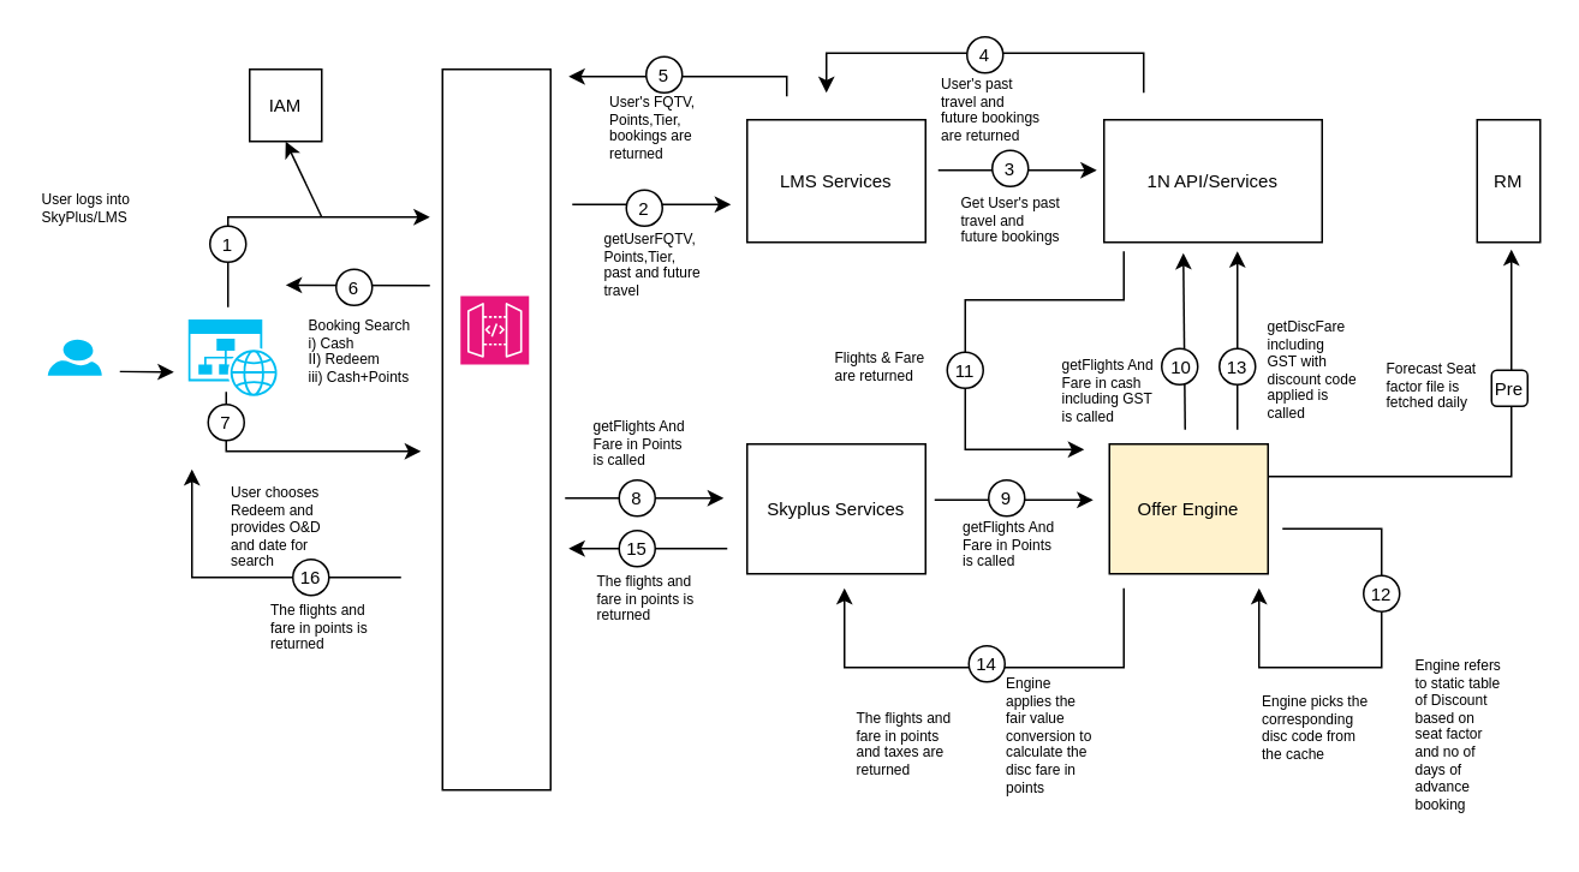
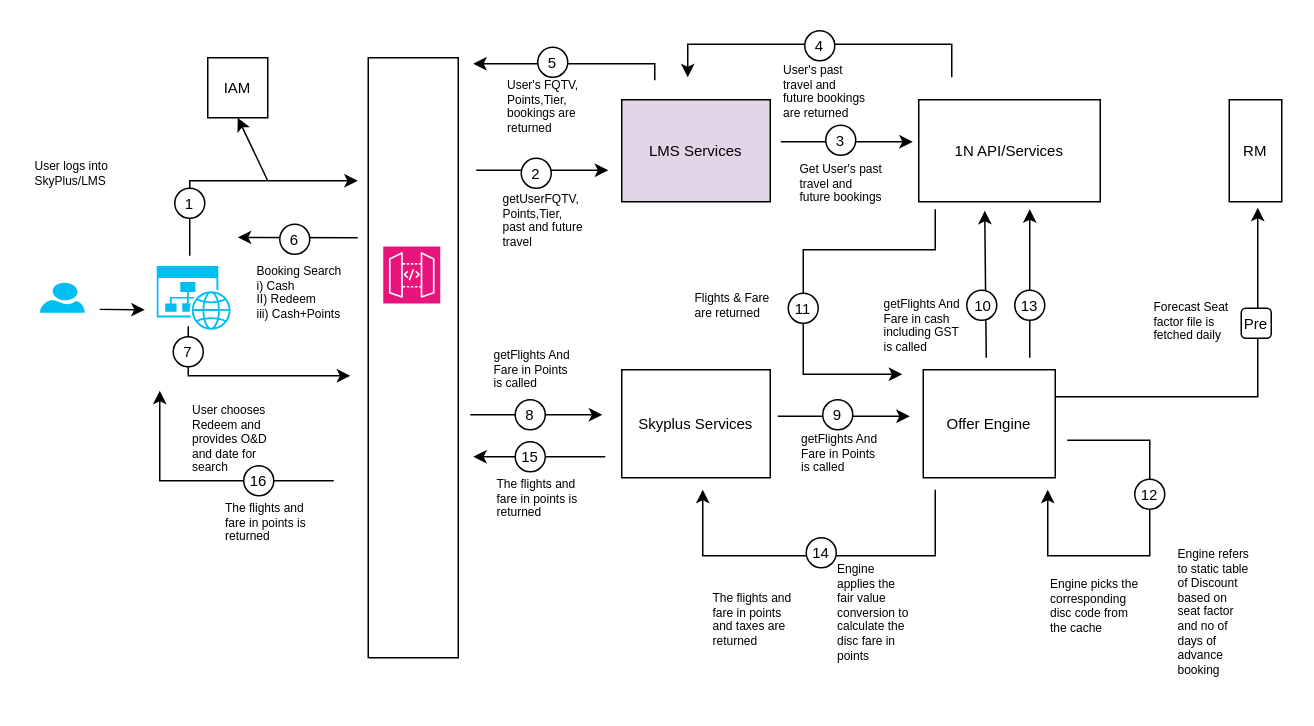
- <mxCell id="22" value="&lt;font style=&quot;font-size: 10px;&quot;&gt;LMS Services&lt;/font&gt;" style="rounded=0;whiteSpace=wrap;html=1;" parent="1" vertex="1"><mxGeometry x="414" y="66" width="99" height="68" as="geometry" /></mxCell>
+ <mxCell id="22" value="&lt;font style=&quot;font-size: 10px;&quot;&gt;LMS Services&lt;/font&gt;" style="rounded=0;whiteSpace=wrap;html=1;fillColor=#e1d5e7;" parent="1" vertex="1"><mxGeometry x="414" y="66" width="99" height="68" as="geometry" /></mxCell>
- <mxCell id="30" value="getDiscFare including GST&amp;nbsp;&lt;span style=&quot;background-color: initial;&quot;&gt;with&lt;/span&gt;&lt;div&gt;discount code applied is called&lt;/div&gt;" style="text;html=1;strokeColor=none;fillColor=none;align=left;verticalAlign=top;whiteSpace=wrap;rounded=0;fontSize=8;" parent="1" vertex="1"><mxGeometry x="701" y="170" width="52" height="55" as="geometry" /></mxCell>
- <mxCell id="24" value="&lt;font style=&quot;font-size: 10px;&quot;&gt;Offer Engine&lt;/font&gt;" style="rounded=0;whiteSpace=wrap;html=1;fillColor=#fff2cc;" parent="1" vertex="1"><mxGeometry x="615" y="246" width="88" height="72" as="geometry" /></mxCell>
+ <mxCell id="24" value="&lt;font style=&quot;font-size: 10px;&quot;&gt;Offer Engine&lt;/font&gt;" style="rounded=0;whiteSpace=wrap;html=1;" parent="1" vertex="1"><mxGeometry x="615" y="246" width="88" height="72" as="geometry" /></mxCell>
